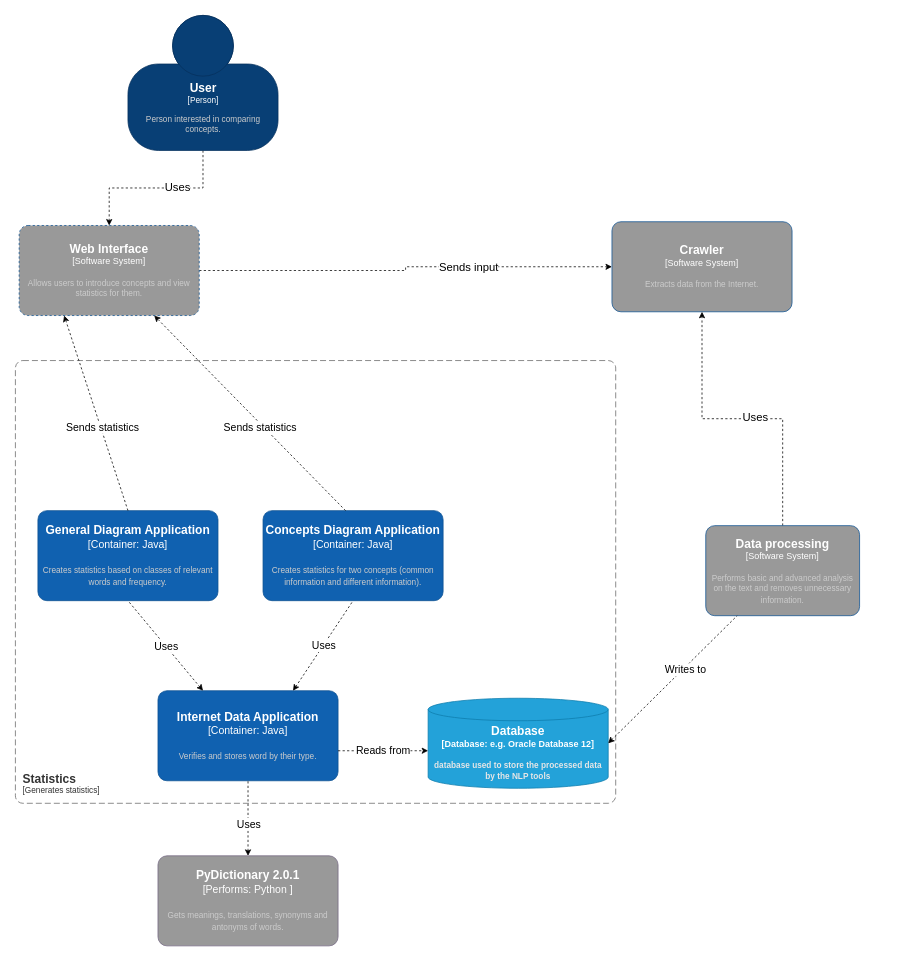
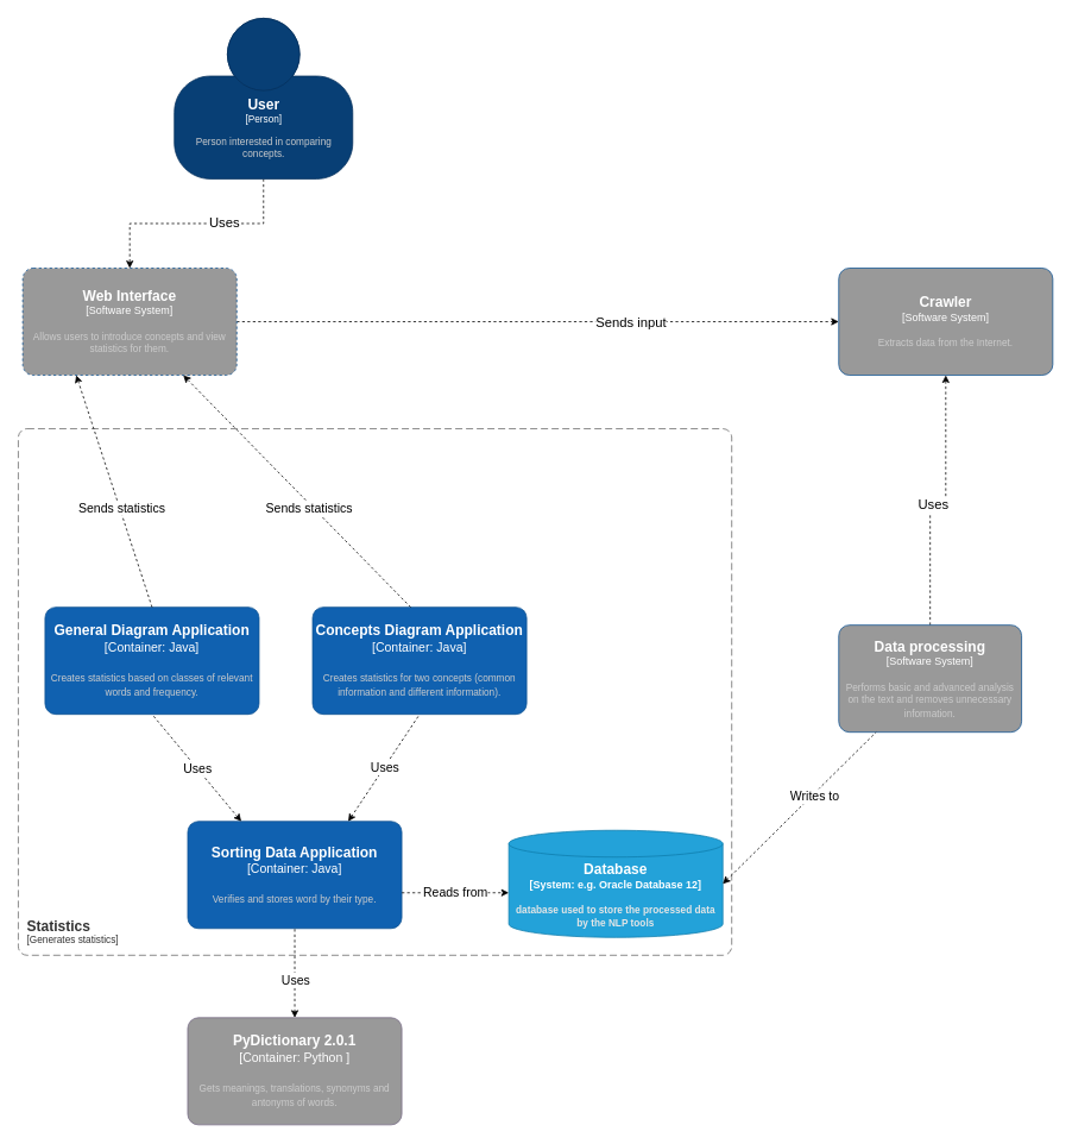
- <mxCell id="4" value="&lt;font style=&quot;font-size: 16px&quot;&gt;&lt;b&gt;User&lt;/b&gt;&lt;/font&gt;&lt;div&gt;[Person]&lt;/div&gt;&lt;br&gt;&lt;div&gt;&lt;font style=&quot;font-size: 11px&quot;&gt;&lt;font color=&quot;#cccccc&quot;&gt;Person interested in comparing &#10;concepts.&lt;/font&gt;&lt;/div&gt;" style="html=1;fontSize=11;dashed=0;whitespace=wrap;fillColor=#083F75;strokeColor=#06315C;fontColor=#ffffff;shape=mxgraph.c4.person2;align=center;metaEdit=1;points=[[0.5,0,0],[1,0.5,0],[1,0.75,0],[0.75,1,0],[0.5,1,0],[0.25,1,0],[0,0.75,0],[0,0.5,0]];resizable=0;" parent="1" vertex="1"><mxGeometry x="170" y="20" width="200" height="180" as="geometry" /></mxCell>
+ <mxCell id="4" value="&lt;font style=&quot;font-size: 16px&quot;&gt;&lt;b&gt;User&lt;/b&gt;&lt;/font&gt;&lt;div&gt;[Person]&lt;/div&gt;&lt;br&gt;&lt;div&gt;&lt;font style=&quot;font-size: 11px&quot;&gt;&lt;font color=&quot;#cccccc&quot;&gt;Person interested in comparing &#10;concepts.&lt;/font&gt;&lt;/div&gt;" style="html=1;fontSize=11;dashed=0;whitespace=wrap;fillColor=#083F75;strokeColor=#06315C;fontColor=#ffffff;shape=mxgraph.c4.person2;align=center;metaEdit=1;points=[[0.5,0,0],[1,0.5,0],[1,0.75,0],[0.75,1,0],[0.5,1,0],[0.25,1,0],[0,0.75,0],[0,0.5,0]];resizable=0;" parent="1" vertex="1"><mxGeometry x="195" y="20" width="200" height="180" as="geometry" /></mxCell>
- <mxCell id="8" value="&lt;font style=&quot;font-size: 16px&quot;&gt;&lt;b&gt;Crawler&lt;/b&gt;&lt;/font&gt;&lt;div&gt;[Software System]&lt;/div&gt;&lt;br&gt;&lt;div&gt;&lt;font style=&quot;font-size: 11px&quot;&gt;&lt;font color=&quot;#cccccc&quot;&gt;Extracts data from the Internet.&lt;/font&gt;&lt;/div&gt;" style="rounded=1;whiteSpace=wrap;html=1;labelBackgroundColor=none;fillColor=#999999;fontColor=#ffffff;align=center;arcSize=10;strokeColor=#0D5091;metaEdit=1;resizable=0;points=[[0.25,0,0],[0.5,0,0],[0.75,0,0],[1,0.25,0],[1,0.5,0],[1,0.75,0],[0.75,1,0],[0.5,1,0],[0.25,1,0],[0,0.75,0],[0,0.5,0],[0,0.25,0]];" parent="1" vertex="1"><mxGeometry x="815" y="295" width="240" height="120" as="geometry" /></mxCell>
+ <mxCell id="8" value="&lt;font style=&quot;font-size: 16px&quot;&gt;&lt;b&gt;Crawler&lt;/b&gt;&lt;/font&gt;&lt;div&gt;[Software System]&lt;/div&gt;&lt;br&gt;&lt;div&gt;&lt;font style=&quot;font-size: 11px&quot;&gt;&lt;font color=&quot;#cccccc&quot;&gt;Extracts data from the Internet.&lt;/font&gt;&lt;/div&gt;" style="rounded=1;whiteSpace=wrap;html=1;labelBackgroundColor=none;fillColor=#999999;fontColor=#ffffff;align=center;arcSize=10;strokeColor=#0D5091;metaEdit=1;resizable=0;points=[[0.25,0,0],[0.5,0,0],[0.75,0,0],[1,0.25,0],[1,0.5,0],[1,0.75,0],[0.75,1,0],[0.5,1,0],[0.25,1,0],[0,0.75,0],[0,0.5,0],[0,0.25,0]];" parent="1" vertex="1"><mxGeometry x="940" y="300" width="240" height="120" as="geometry" /></mxCell>
- <mxCell id="16" value="&lt;font style=&quot;font-size: 16px&quot;&gt;&lt;b&gt;Internet Data Application&lt;/b&gt;&lt;/font&gt;&lt;div&gt;[Container: Java]&lt;/div&gt;&lt;br&gt;&lt;div&gt;&lt;font style=&quot;font-size: 11px&quot;&gt;&lt;font color=&quot;#cccccc&quot;&gt;Verifies and stores word by their type.&lt;/font&gt;&lt;/div&gt;" style="rounded=1;whiteSpace=wrap;html=1;labelBackgroundColor=none;fillColor=#1061B0;fontColor=#ffffff;align=center;arcSize=10;strokeColor=#0D5091;metaEdit=1;resizable=0;points=[[0.25,0,0],[0.5,0,0],[0.75,0,0],[1,0.25,0],[1,0.5,0],[1,0.75,0],[0.75,1,0],[0.5,1,0],[0.25,1,0],[0,0.75,0],[0,0.5,0],[0,0.25,0]];fontSize=14;" parent="1" vertex="1"><mxGeometry x="210" y="920" width="240" height="120" as="geometry" /></mxCell>
+ <mxCell id="16" value="&lt;font style=&quot;font-size: 16px&quot;&gt;&lt;b&gt;Sorting Data Application&lt;/b&gt;&lt;/font&gt;&lt;div&gt;[Container: Java]&lt;/div&gt;&lt;br&gt;&lt;div&gt;&lt;font style=&quot;font-size: 11px&quot;&gt;&lt;font color=&quot;#cccccc&quot;&gt;Verifies and stores word by their type.&lt;/font&gt;&lt;/div&gt;" style="rounded=1;whiteSpace=wrap;html=1;labelBackgroundColor=none;fillColor=#1061B0;fontColor=#ffffff;align=center;arcSize=10;strokeColor=#0D5091;metaEdit=1;resizable=0;points=[[0.25,0,0],[0.5,0,0],[0.75,0,0],[1,0.25,0],[1,0.5,0],[1,0.75,0],[0.75,1,0],[0.5,1,0],[0.25,1,0],[0,0.75,0],[0,0.5,0],[0,0.25,0]];fontSize=14;" parent="1" vertex="1"><mxGeometry x="210" y="920" width="240" height="120" as="geometry" /></mxCell>
- <mxCell id="13" value="&lt;font style=&quot;font-size: 16px&quot;&gt;&lt;b&gt;Database&lt;/font&gt;&lt;div&gt;[Database:&amp;nbsp;e.g. Oracle Database 12]&lt;/div&gt;&lt;br&gt;&lt;div&gt;&lt;font style=&quot;font-size: 11px&quot;&gt;&lt;font color=&quot;#E6E6E6&quot;&gt;database used to store the processed data by the NLP tools&lt;/font&gt;&lt;/div&gt;" style="shape=cylinder3;size=15;whiteSpace=wrap;html=1;boundedLbl=1;rounded=0;labelBackgroundColor=none;fillColor=#23A2D9;fontSize=12;fontColor=#ffffff;align=center;strokeColor=#0E7DAD;metaEdit=1;points=[[0.5,0,0],[1,0.25,0],[1,0.5,0],[1,0.75,0],[0.5,1,0],[0,0.75,0],[0,0.5,0],[0,0.25,0]];resizable=0;" parent="1" vertex="1"><mxGeometry x="570" y="930" width="240" height="120" as="geometry" /></mxCell>
+ <mxCell id="13" value="&lt;font style=&quot;font-size: 16px&quot;&gt;&lt;b&gt;Database&lt;/font&gt;&lt;div&gt;[System:&amp;nbsp;e.g. Oracle Database 12]&lt;/div&gt;&lt;br&gt;&lt;div&gt;&lt;font style=&quot;font-size: 11px&quot;&gt;&lt;font color=&quot;#E6E6E6&quot;&gt;database used to store the processed data by the NLP tools&lt;/font&gt;&lt;/div&gt;" style="shape=cylinder3;size=15;whiteSpace=wrap;html=1;boundedLbl=1;rounded=0;labelBackgroundColor=none;fillColor=#23A2D9;fontSize=12;fontColor=#ffffff;align=center;strokeColor=#0E7DAD;metaEdit=1;points=[[0.5,0,0],[1,0.25,0],[1,0.5,0],[1,0.75,0],[0.5,1,0],[0,0.75,0],[0,0.5,0],[0,0.25,0]];resizable=0;" parent="1" vertex="1"><mxGeometry x="570" y="930" width="240" height="120" as="geometry" /></mxCell>
- <mxCell id="19" value="&lt;font style=&quot;font-size: 16px&quot;&gt;&lt;b&gt;PyDictionary 2.0.1&lt;/b&gt;&lt;/font&gt;&lt;div&gt;[Performs: Python ]&lt;/div&gt;&lt;br&gt;&lt;div&gt;&lt;font style=&quot;font-size: 11px&quot;&gt;&lt;font color=&quot;#cccccc&quot;&gt;Gets meanings, translations, synonyms and antonyms of words.&lt;/font&gt;&lt;/div&gt;" style="rounded=1;whiteSpace=wrap;html=1;labelBackgroundColor=none;fillColor=#999999;fontColor=#ffffff;align=center;arcSize=10;strokeColor=#736782;metaEdit=1;resizable=0;points=[[0.25,0,0],[0.5,0,0],[0.75,0,0],[1,0.25,0],[1,0.5,0],[1,0.75,0],[0.75,1,0],[0.5,1,0],[0.25,1,0],[0,0.75,0],[0,0.5,0],[0,0.25,0]];fontSize=14;" parent="1" vertex="1"><mxGeometry x="210" y="1140" width="240" height="120" as="geometry" /></mxCell>
+ <mxCell id="19" value="&lt;font style=&quot;font-size: 16px&quot;&gt;&lt;b&gt;PyDictionary 2.0.1&lt;/b&gt;&lt;/font&gt;&lt;div&gt;[Container: Python ]&lt;/div&gt;&lt;br&gt;&lt;div&gt;&lt;font style=&quot;font-size: 11px&quot;&gt;&lt;font color=&quot;#cccccc&quot;&gt;Gets meanings, translations, synonyms and antonyms of words.&lt;/font&gt;&lt;/div&gt;" style="rounded=1;whiteSpace=wrap;html=1;labelBackgroundColor=none;fillColor=#999999;fontColor=#ffffff;align=center;arcSize=10;strokeColor=#736782;metaEdit=1;resizable=0;points=[[0.25,0,0],[0.5,0,0],[0.75,0,0],[1,0.25,0],[1,0.5,0],[1,0.75,0],[0.75,1,0],[0.5,1,0],[0.25,1,0],[0,0.75,0],[0,0.5,0],[0,0.25,0]];fontSize=14;" parent="1" vertex="1"><mxGeometry x="210" y="1140" width="240" height="120" as="geometry" /></mxCell>
